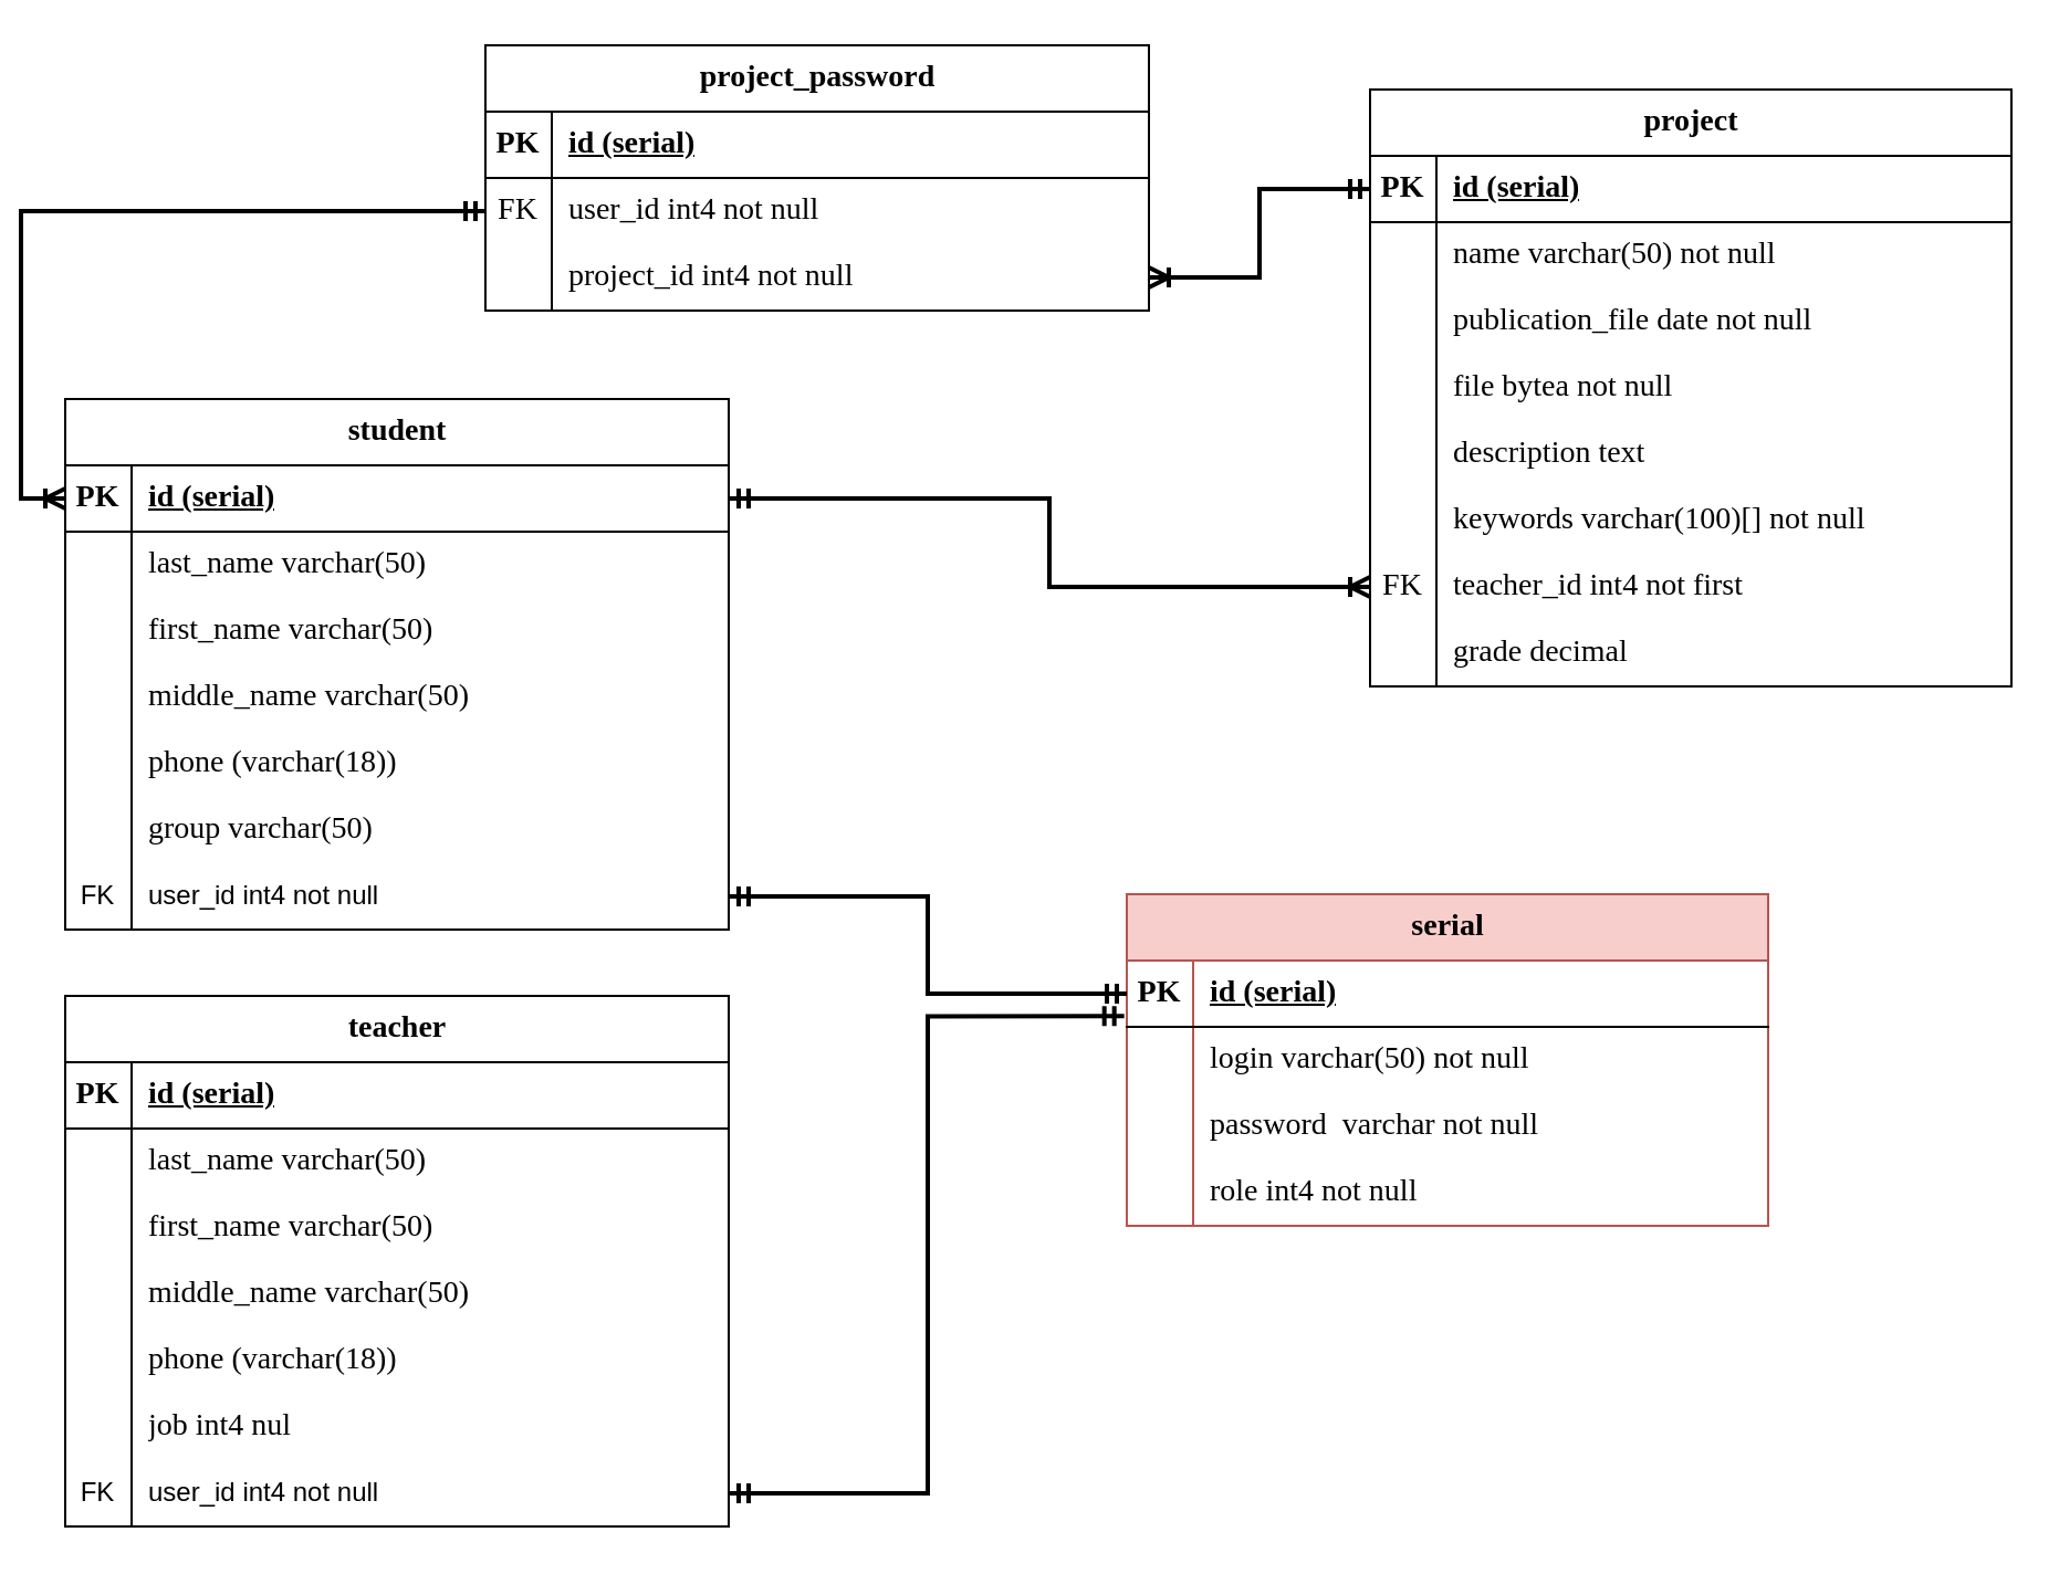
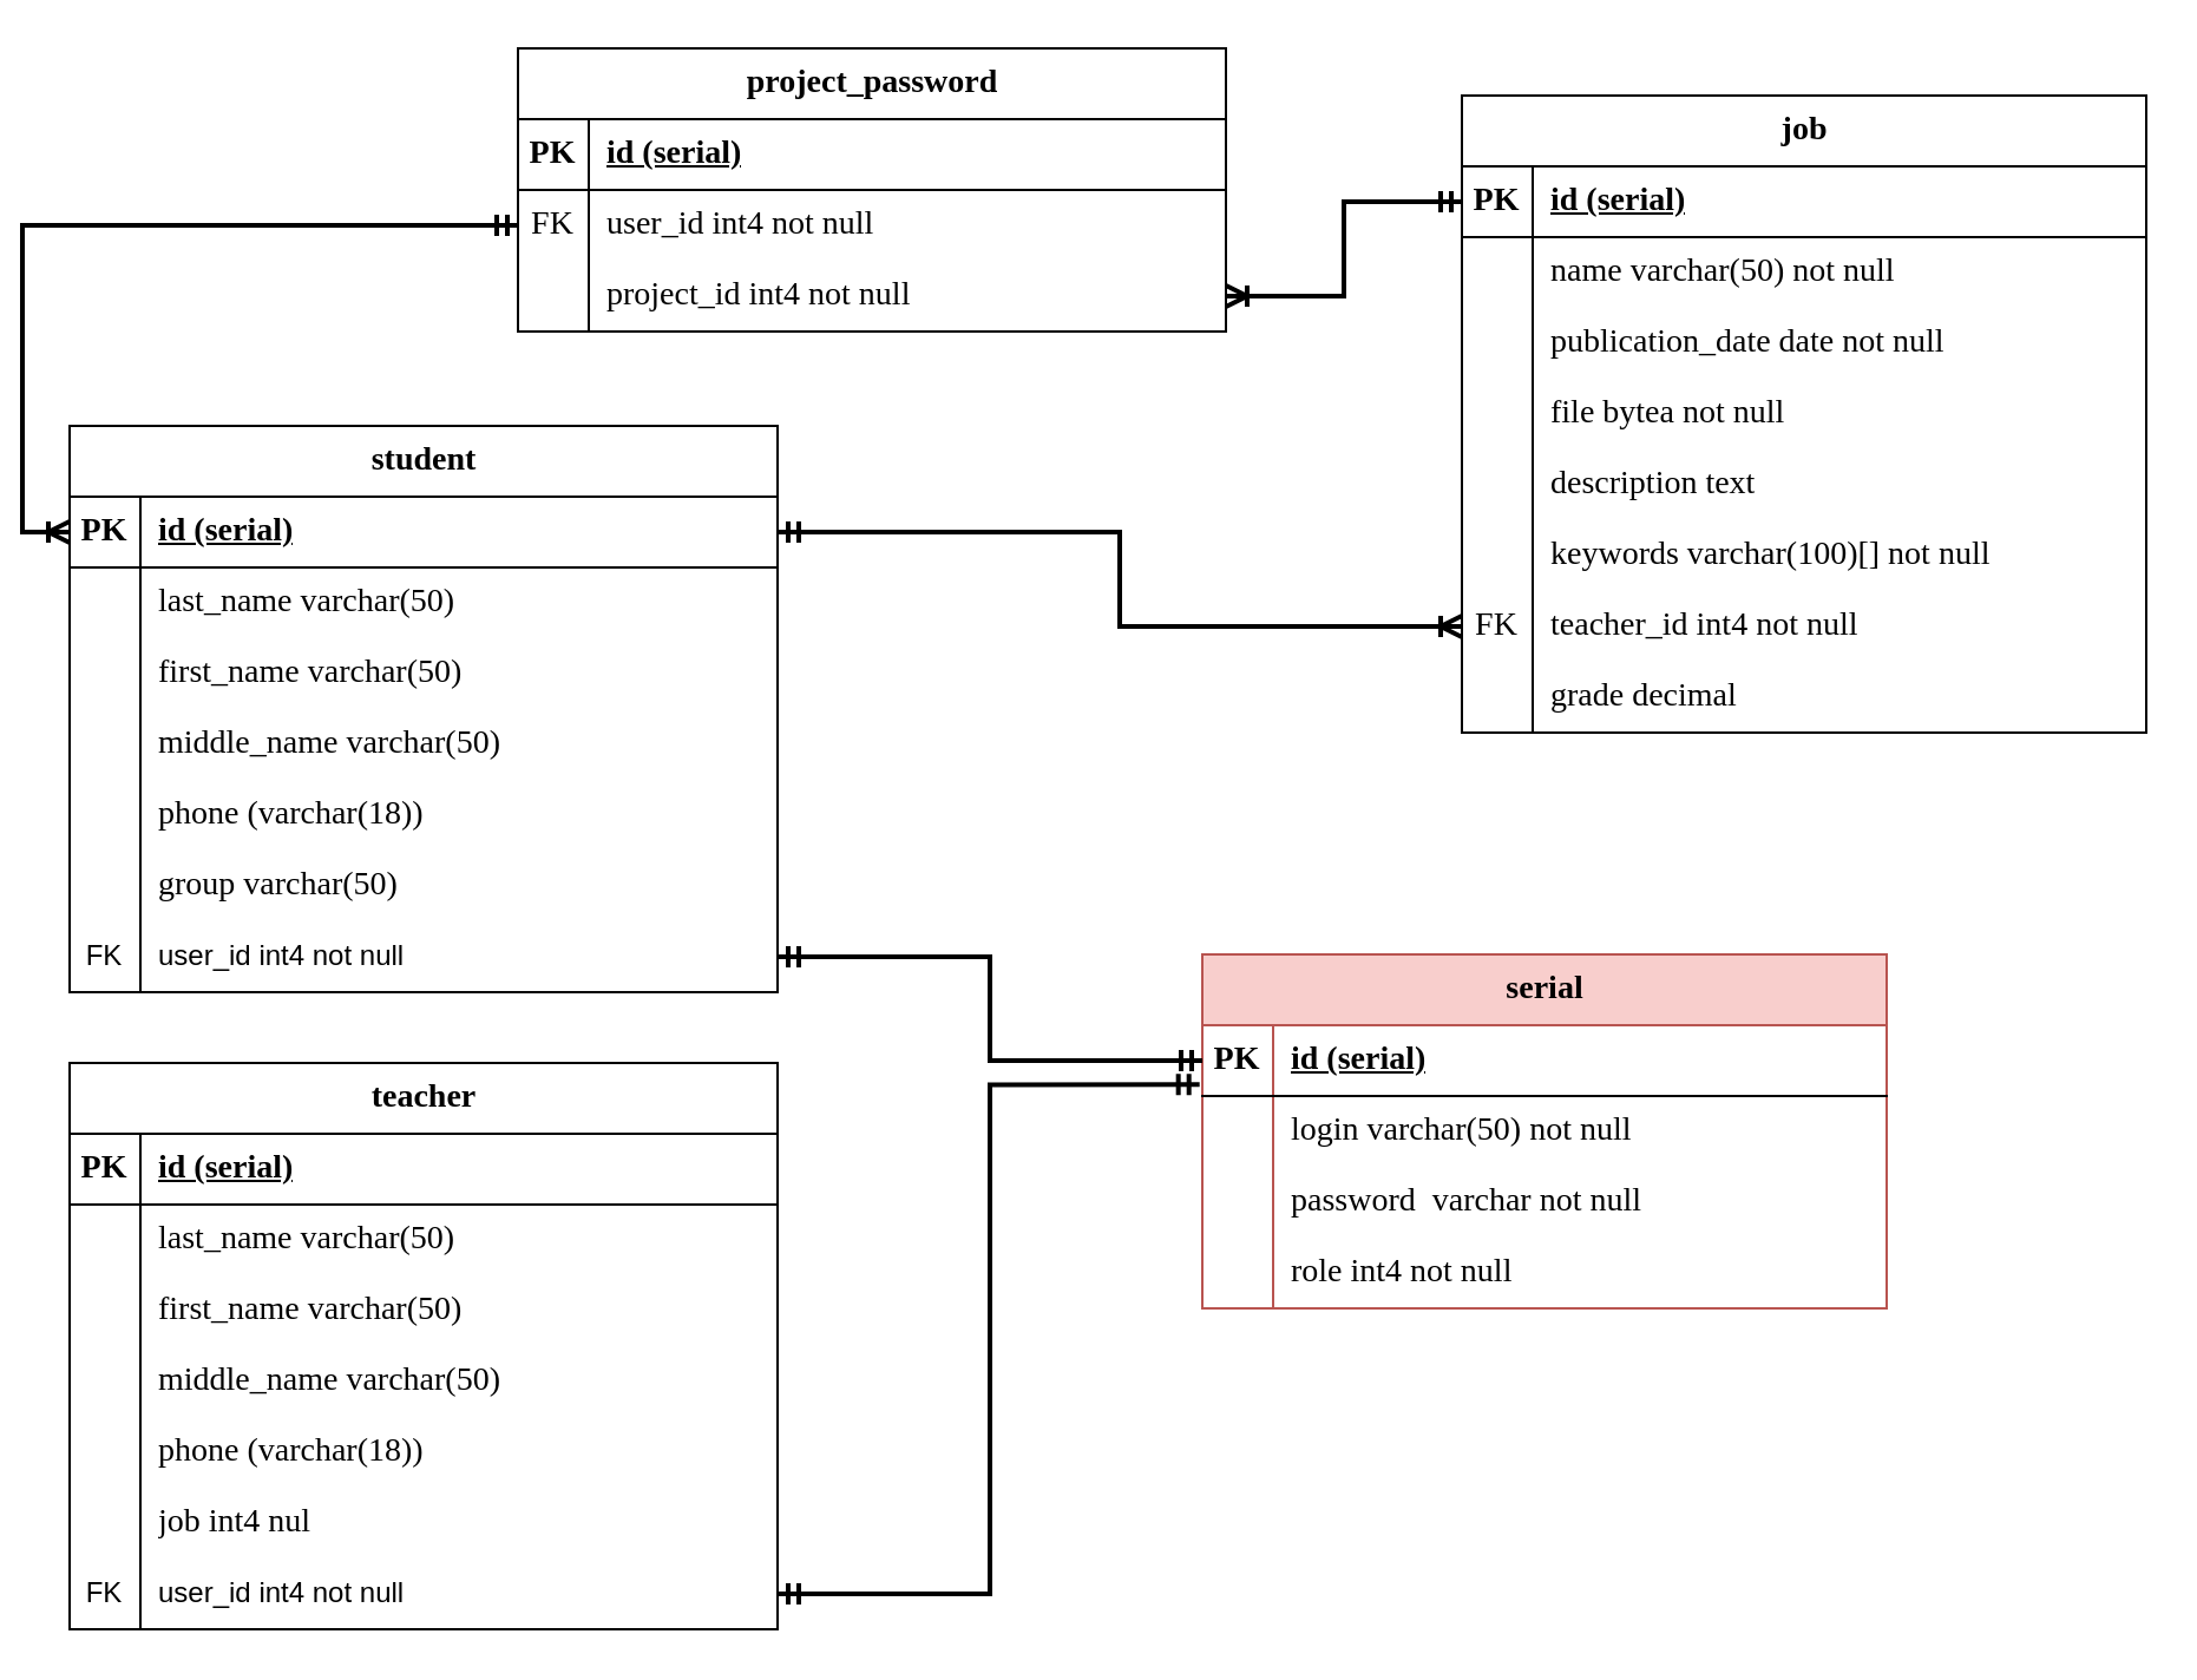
- <mxCell id="15" value="project" style="shape=table;startSize=30;container=1;collapsible=1;childLayout=tableLayout;fixedRows=1;rowLines=0;fontStyle=1;align=center;resizeLast=1;html=1;fontSize=14;fontFamily=Verdana;" vertex="1" parent="1"><mxGeometry x="610" y="40" width="290" height="270" as="geometry" /></mxCell>
+ <mxCell id="15" value="job" style="shape=table;startSize=30;container=1;collapsible=1;childLayout=tableLayout;fixedRows=1;rowLines=0;fontStyle=1;align=center;resizeLast=1;html=1;fontSize=14;fontFamily=Verdana;" vertex="1" parent="1"><mxGeometry x="610" y="40" width="290" height="270" as="geometry" /></mxCell>
- <mxCell id="24" value="publication_file date not null" style="shape=partialRectangle;connectable=0;fillColor=none;top=0;left=0;bottom=0;right=0;align=left;spacingLeft=6;fontStyle=0;overflow=hidden;whiteSpace=wrap;html=1;fontSize=14;fontFamily=Verdana;" vertex="1" parent="22"><mxGeometry x="30" width="260" height="30" as="geometry"><mxRectangle width="260" height="30" as="alternateBounds" /></mxGeometry></mxCell>
+ <mxCell id="24" value="publication_date date not null" style="shape=partialRectangle;connectable=0;fillColor=none;top=0;left=0;bottom=0;right=0;align=left;spacingLeft=6;fontStyle=0;overflow=hidden;whiteSpace=wrap;html=1;fontSize=14;fontFamily=Verdana;" vertex="1" parent="22"><mxGeometry x="30" width="260" height="30" as="geometry"><mxRectangle width="260" height="30" as="alternateBounds" /></mxGeometry></mxCell>
- <mxCell id="36" value="teacher_id int4 not first" style="shape=partialRectangle;connectable=0;fillColor=none;top=0;left=0;bottom=0;right=0;align=left;spacingLeft=6;fontStyle=0;overflow=hidden;whiteSpace=wrap;html=1;fontSize=14;fontFamily=Verdana;" vertex="1" parent="34"><mxGeometry x="30" width="260" height="30" as="geometry"><mxRectangle width="260" height="30" as="alternateBounds" /></mxGeometry></mxCell>
+ <mxCell id="36" value="teacher_id int4 not null" style="shape=partialRectangle;connectable=0;fillColor=none;top=0;left=0;bottom=0;right=0;align=left;spacingLeft=6;fontStyle=0;overflow=hidden;whiteSpace=wrap;html=1;fontSize=14;fontFamily=Verdana;" vertex="1" parent="34"><mxGeometry x="30" width="260" height="30" as="geometry"><mxRectangle width="260" height="30" as="alternateBounds" /></mxGeometry></mxCell>
